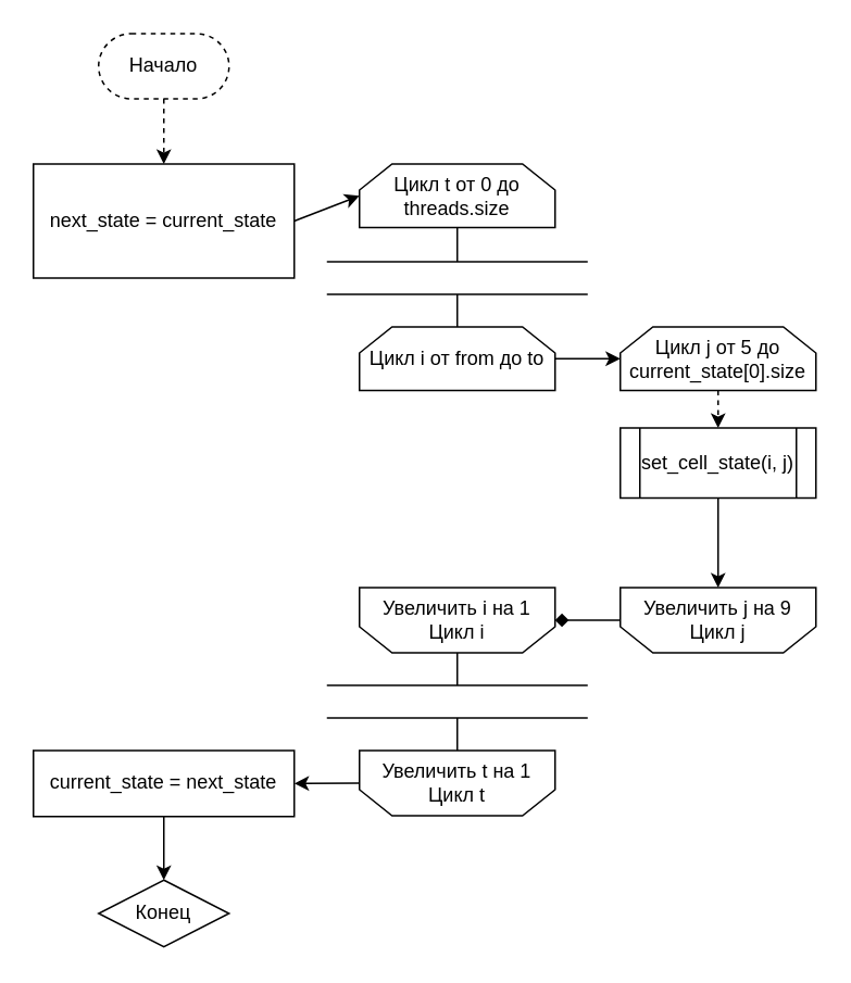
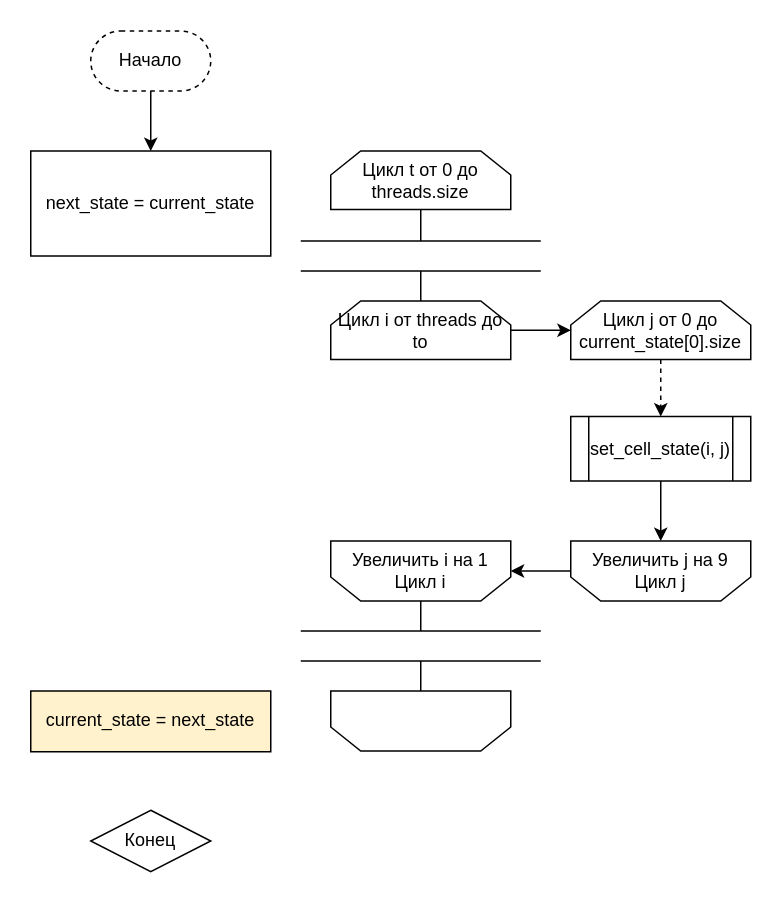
- <mxCell id="4" value="" style="endArrow=classic;html=1;rounded=0;exitX=0.5;exitY=1;exitDx=0;exitDy=0;entryX=0.5;entryY=0;entryDx=0;entryDy=0;dashed=1;" parent="1" source="2" target="3" edge="1"><mxGeometry width="50" height="50" relative="1" as="geometry"><mxPoint x="30" y="267" as="sourcePoint" /><mxPoint x="80" y="217" as="targetPoint" /></mxGeometry></mxCell>
+ <mxCell id="4" value="" style="endArrow=classic;html=1;rounded=0;exitX=0.5;exitY=1;exitDx=0;exitDy=0;entryX=0.5;entryY=0;entryDx=0;entryDy=0;" parent="1" source="2" target="3" edge="1"><mxGeometry width="50" height="50" relative="1" as="geometry"><mxPoint x="30" y="267" as="sourcePoint" /><mxPoint x="80" y="217" as="targetPoint" /></mxGeometry></mxCell>
- <mxCell id="25" value="" style="endArrow=classic;html=1;rounded=0;exitX=1;exitY=0.5;exitDx=0;exitDy=0;entryX=0;entryY=0.5;entryDx=0;entryDy=0;" edge="1" parent="1" source="3" target="21"><mxGeometry width="50" height="50" relative="1" as="geometry"><mxPoint x="280" y="280" as="sourcePoint" /><mxPoint x="210" y="180" as="targetPoint" /></mxGeometry></mxCell>
- <mxCell id="5" value="Цикл i от from до to" style="shape=loopLimit;whiteSpace=wrap;html=1;" parent="1" vertex="1"><mxGeometry x="220" y="200" width="120" height="39" as="geometry" /></mxCell>
+ <mxCell id="5" value="Цикл i от threads до to" style="shape=loopLimit;whiteSpace=wrap;html=1;" parent="1" vertex="1"><mxGeometry x="220" y="200" width="120" height="39" as="geometry" /></mxCell>
- <mxCell id="6" value="Цикл j от 5 до current_state[0].size" style="shape=loopLimit;whiteSpace=wrap;html=1;" parent="1" vertex="1"><mxGeometry x="380" y="200" width="120" height="39" as="geometry" /></mxCell>
+ <mxCell id="6" value="Цикл j от 0 до current_state[0].size" style="shape=loopLimit;whiteSpace=wrap;html=1;" parent="1" vertex="1"><mxGeometry x="380" y="200" width="120" height="39" as="geometry" /></mxCell>
- <mxCell id="19" value="&lt;font style=&quot;font-size: 12px&quot;&gt;set_cell_state(i, j)&lt;/font&gt;" style="shape=process;whiteSpace=wrap;html=1;backgroundOutline=1;" parent="1" vertex="1"><mxGeometry x="380" y="262" width="120" height="43" as="geometry" /></mxCell>
+ <mxCell id="19" value="&lt;font style=&quot;font-size: 12px&quot;&gt;set_cell_state(i, j)&lt;/font&gt;" style="shape=process;whiteSpace=wrap;html=1;backgroundOutline=1;" parent="1" vertex="1"><mxGeometry x="380" y="277" width="120" height="43" as="geometry" /></mxCell>
- <mxCell id="14" value="" style="endArrow=diamond;html=1;rounded=0;exitX=0;exitY=0.5;exitDx=0;exitDy=0;entryX=1;entryY=0.5;entryDx=0;entryDy=0;" parent="1" source="13" target="10" edge="1"><mxGeometry width="50" height="50" relative="1" as="geometry"><mxPoint x="280" y="578" as="sourcePoint" /><mxPoint x="330" y="528" as="targetPoint" /></mxGeometry></mxCell>
+ <mxCell id="14" value="" style="endArrow=classic;html=1;rounded=0;exitX=0;exitY=0.5;exitDx=0;exitDy=0;entryX=1;entryY=0.5;entryDx=0;entryDy=0;" parent="1" source="13" target="10" edge="1"><mxGeometry width="50" height="50" relative="1" as="geometry"><mxPoint x="280" y="578" as="sourcePoint" /><mxPoint x="330" y="528" as="targetPoint" /></mxGeometry></mxCell>
- <mxCell id="15" value="current_state = next_state" style="rounded=0;whiteSpace=wrap;html=1;" parent="1" vertex="1"><mxGeometry x="20" y="460" width="160" height="40.5" as="geometry" /></mxCell>
+ <mxCell id="15" value="current_state = next_state" style="rounded=0;whiteSpace=wrap;html=1;fillColor=#fff2cc;" parent="1" vertex="1"><mxGeometry x="20" y="460" width="160" height="40.5" as="geometry" /></mxCell>
- <mxCell id="34" value="" style="endArrow=classic;html=1;rounded=0;exitX=0;exitY=0.5;exitDx=0;exitDy=0;entryX=1;entryY=0.5;entryDx=0;entryDy=0;" edge="1" parent="1" source="24" target="15"><mxGeometry width="50" height="50" relative="1" as="geometry"><mxPoint x="270" y="590" as="sourcePoint" /><mxPoint x="320" y="540" as="targetPoint" /></mxGeometry></mxCell>
- <mxCell id="24" value="Увеличить t на 1&lt;br&gt;Цикл t" style="text;html=1;strokeColor=none;fillColor=none;align=center;verticalAlign=middle;whiteSpace=wrap;rounded=0;" vertex="1" parent="22"><mxGeometry y="8.0" width="120" height="24.0" as="geometry" /></mxCell>
- <mxCell id="17" value="" style="endArrow=classic;html=1;rounded=0;exitX=0.5;exitY=1;exitDx=0;exitDy=0;entryX=0.5;entryY=0;entryDx=0;entryDy=0;" parent="1" source="15" target="16" edge="1"><mxGeometry width="50" height="50" relative="1" as="geometry"><mxPoint x="20" y="428.5" as="sourcePoint" /><mxPoint x="70" y="378.5" as="targetPoint" /></mxGeometry></mxCell>
